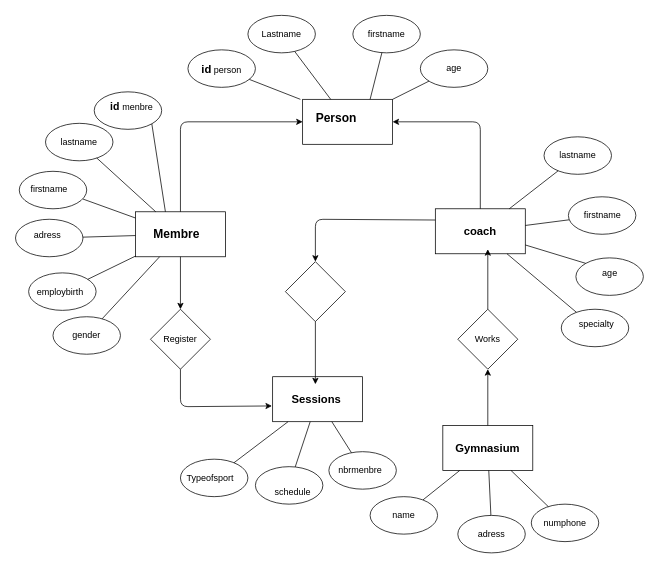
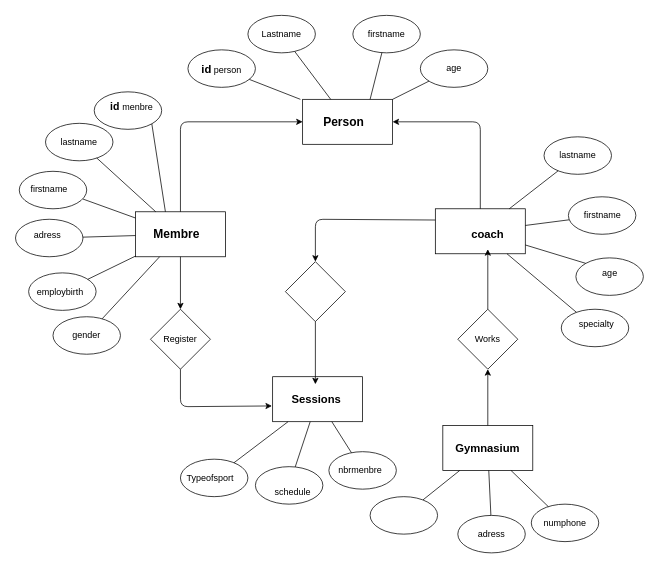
- <mxCell id="58" value="&lt;b&gt;&lt;font style=&quot;font-size: 16px&quot;&gt;Person&lt;/font&gt;&lt;/b&gt;" style="text;html=1;strokeColor=none;fillColor=none;align=center;verticalAlign=middle;whiteSpace=wrap;rounded=0;" parent="1" vertex="1"><mxGeometry x="428" y="147" width="40" height="20" as="geometry" /></mxCell>
+ <mxCell id="58" value="&lt;b&gt;&lt;font style=&quot;font-size: 16px&quot;&gt;Person&lt;/font&gt;&lt;/b&gt;" style="text;html=1;strokeColor=none;fillColor=none;align=center;verticalAlign=middle;whiteSpace=wrap;rounded=0;" parent="1" vertex="1"><mxGeometry x="438" y="152" width="40" height="20" as="geometry" /></mxCell>
- <mxCell id="63" value="&lt;b&gt;&lt;font style=&quot;font-size: 15px&quot;&gt;coach&lt;/font&gt;&lt;/b&gt;" style="text;html=1;strokeColor=none;fillColor=none;align=center;verticalAlign=middle;whiteSpace=wrap;rounded=0;" parent="1" vertex="1"><mxGeometry x="620" y="297" width="40" height="20" as="geometry" /></mxCell>
+ <mxCell id="63" value="&lt;b&gt;&lt;font style=&quot;font-size: 15px&quot;&gt;coach&lt;/font&gt;&lt;/b&gt;" style="text;html=1;strokeColor=none;fillColor=none;align=center;verticalAlign=middle;whiteSpace=wrap;rounded=0;" parent="1" vertex="1"><mxGeometry x="630" y="302" width="40" height="20" as="geometry" /></mxCell>
- <mxCell id="81" value="name" style="text;html=1;strokeColor=none;fillColor=none;align=center;verticalAlign=middle;whiteSpace=wrap;rounded=0;" parent="1" vertex="1"><mxGeometry x="518" y="677" width="40" height="20" as="geometry" /></mxCell>
